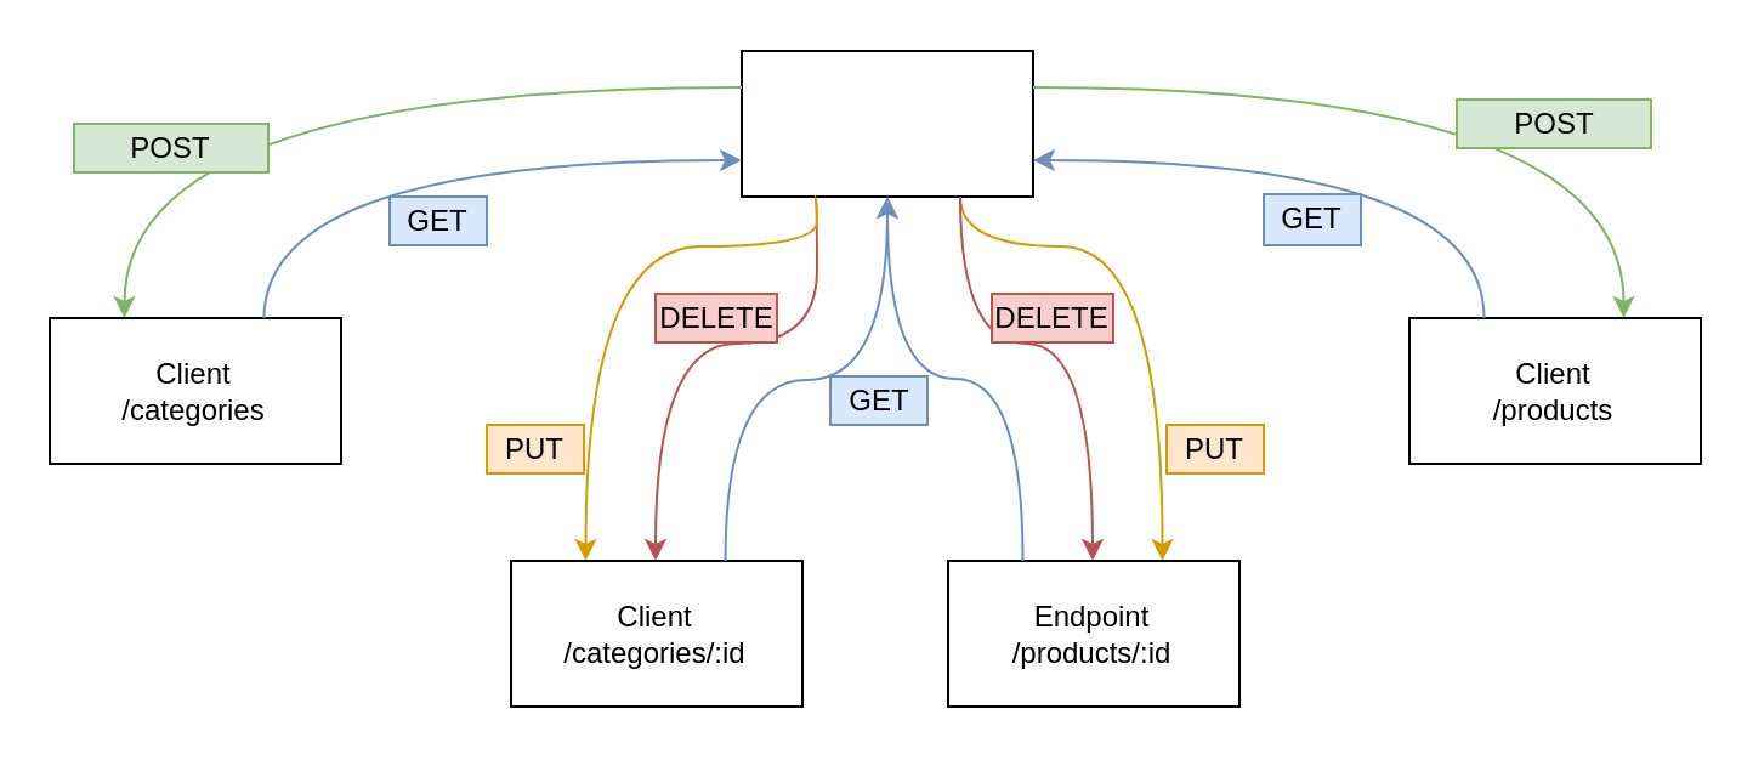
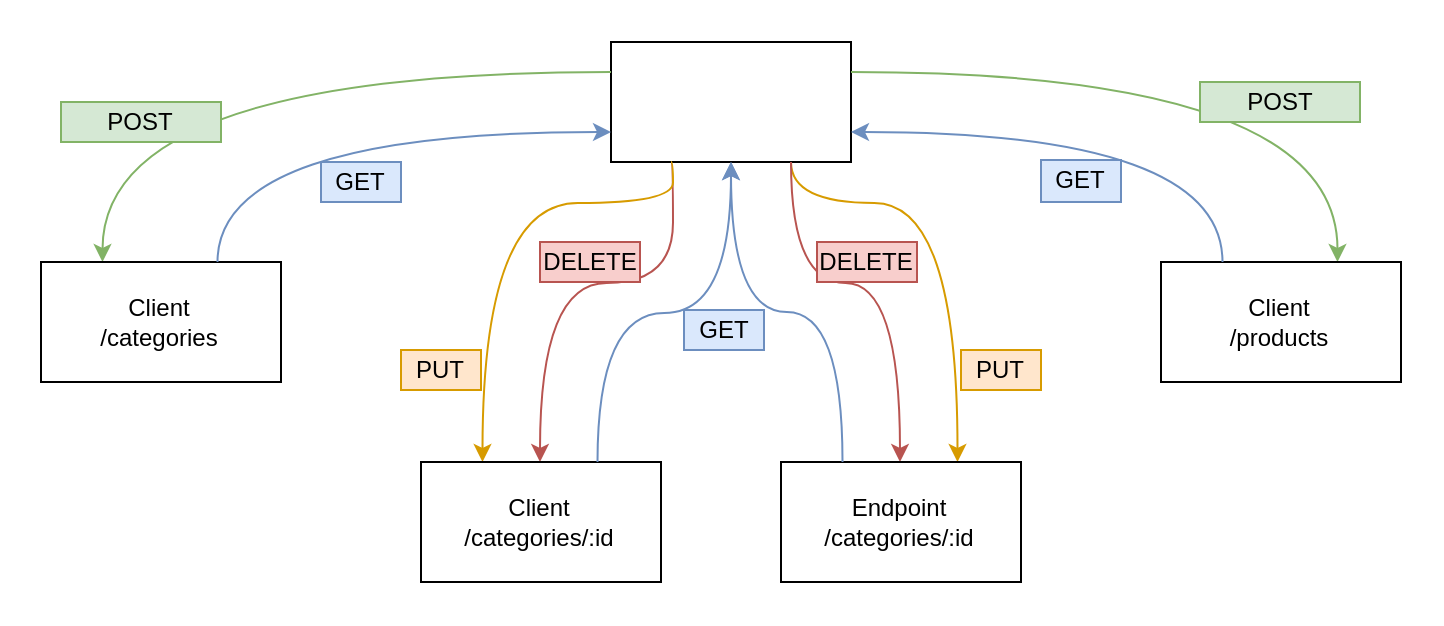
- <mxCell id="17" value="Endpoint&lt;br&gt;/products/:id&lt;br&gt;" style="text;html=1;strokeColor=none;fillColor=none;align=center;verticalAlign=middle;whiteSpace=wrap;rounded=0;" vertex="1" parent="1"><mxGeometry x="392" y="230.5" width="115" height="60" as="geometry" /></mxCell>
+ <mxCell id="17" value="Endpoint&lt;br&gt;/categories/:id&lt;br&gt;" style="text;html=1;strokeColor=none;fillColor=none;align=center;verticalAlign=middle;whiteSpace=wrap;rounded=0;" vertex="1" parent="1"><mxGeometry x="392" y="230.5" width="115" height="60" as="geometry" /></mxCell>
